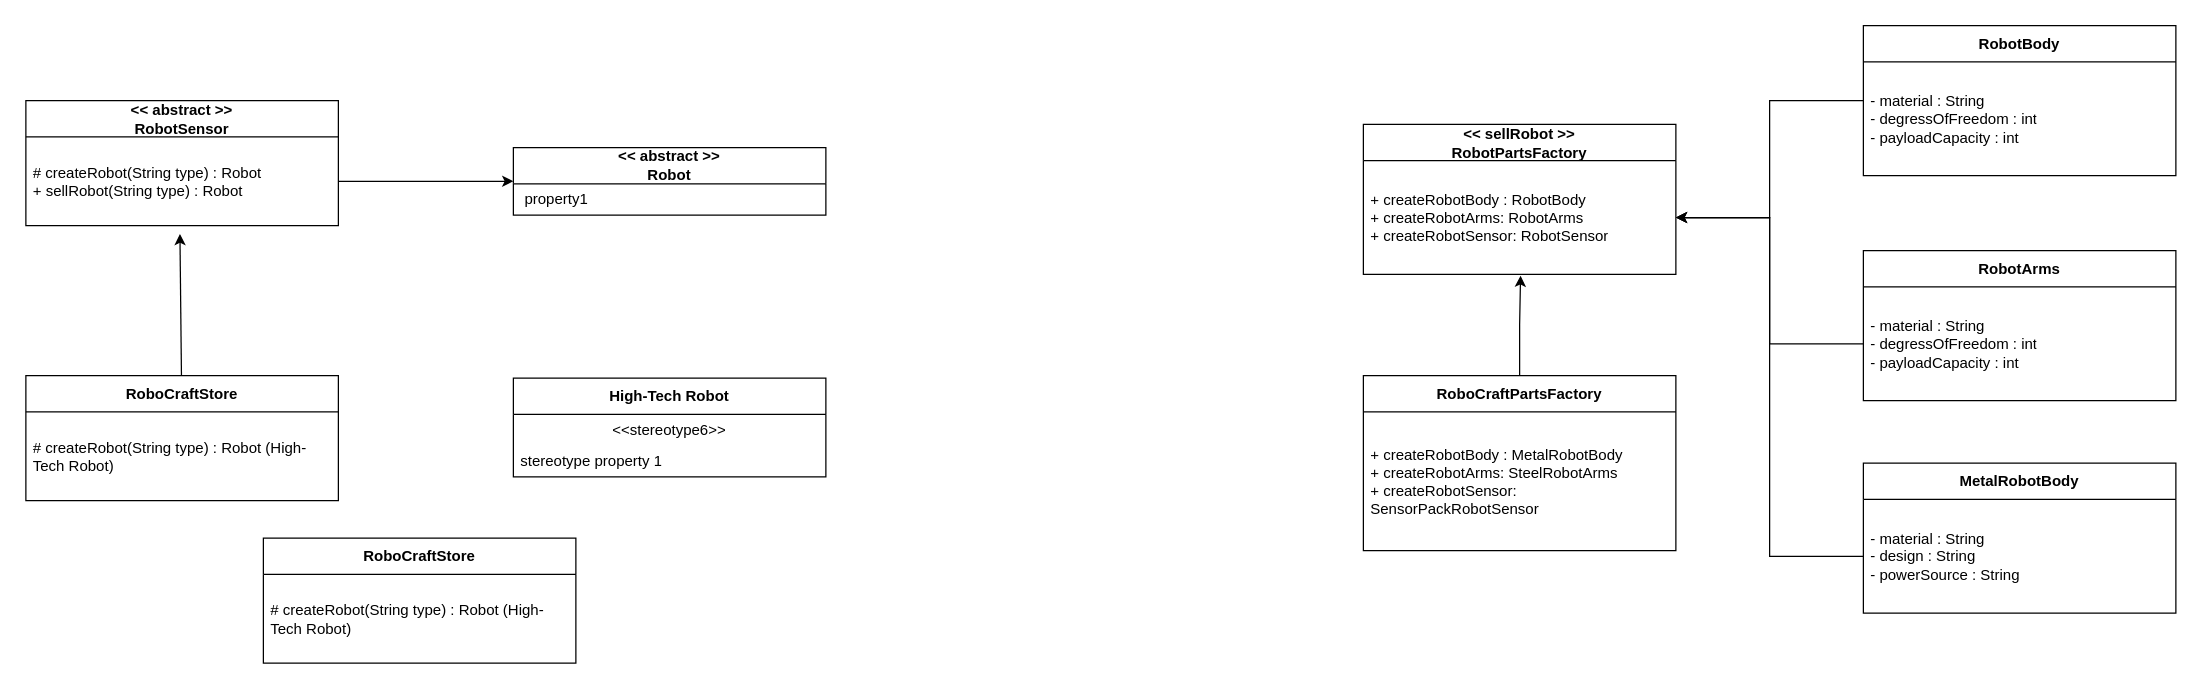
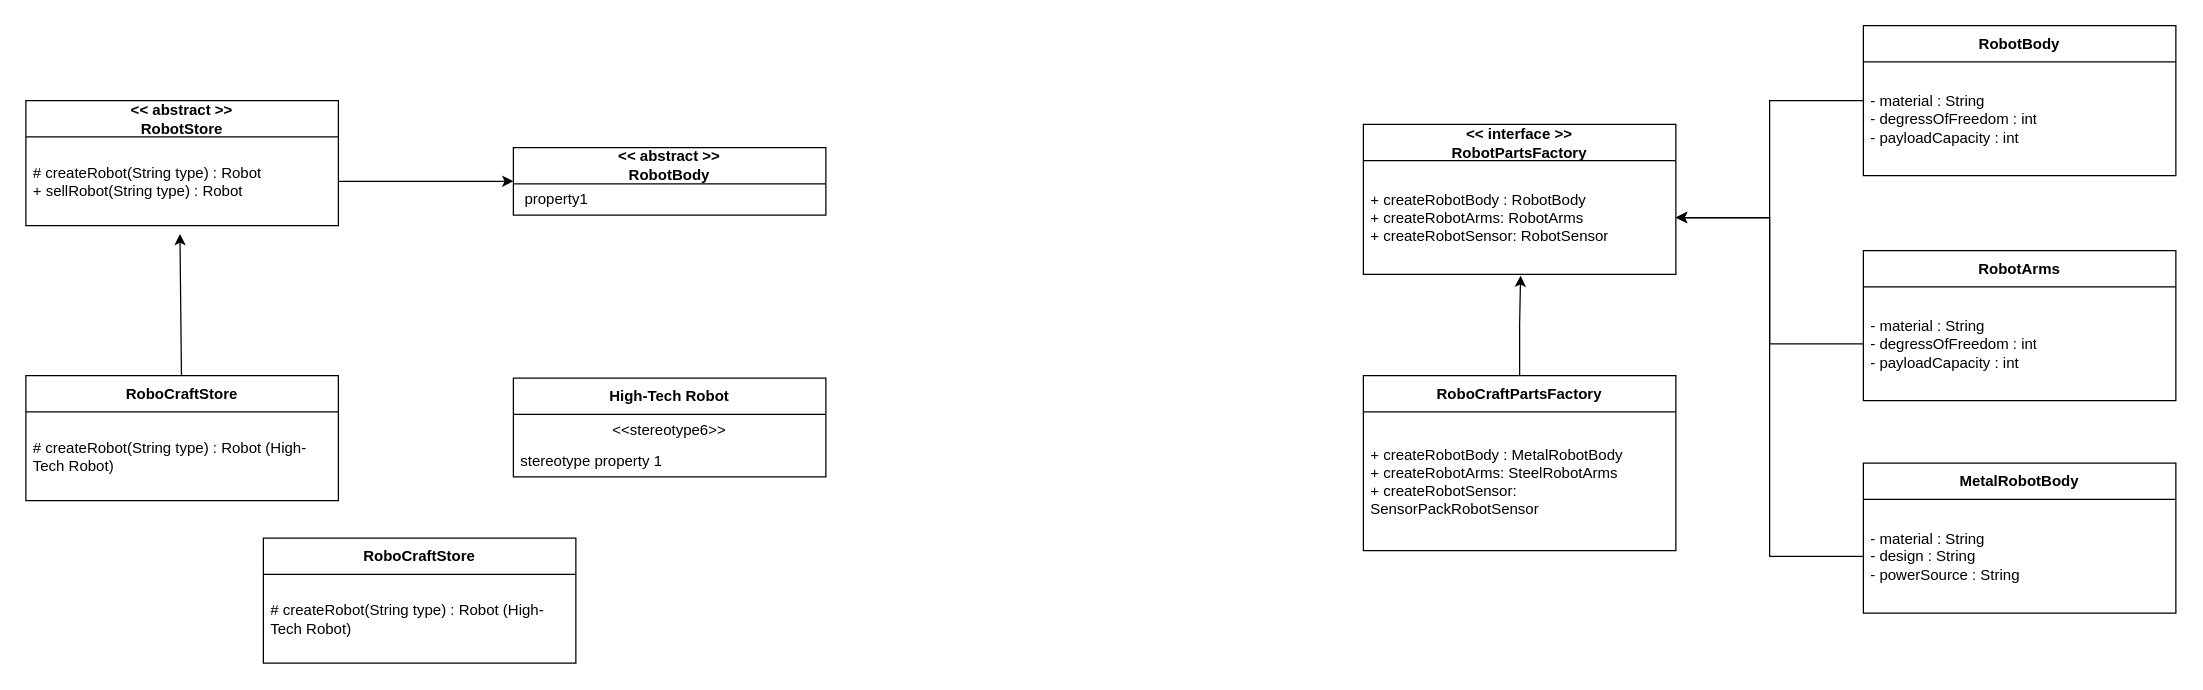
- <mxCell id="2" value="&amp;lt;&amp;lt; abstract &amp;gt;&amp;gt;&lt;br&gt;RobotSensor" style="swimlane;fontStyle=1;align=center;verticalAlign=middle;childLayout=stackLayout;horizontal=1;startSize=29;horizontalStack=0;resizeParent=1;resizeParentMax=0;resizeLast=0;collapsible=0;marginBottom=0;html=1;whiteSpace=wrap;" parent="1" vertex="1"><mxGeometry x="20" y="80" width="250" height="100" as="geometry" /></mxCell>
+ <mxCell id="2" value="&amp;lt;&amp;lt; abstract &amp;gt;&amp;gt;&lt;br&gt;RobotStore" style="swimlane;fontStyle=1;align=center;verticalAlign=middle;childLayout=stackLayout;horizontal=1;startSize=29;horizontalStack=0;resizeParent=1;resizeParentMax=0;resizeLast=0;collapsible=0;marginBottom=0;html=1;whiteSpace=wrap;" parent="1" vertex="1"><mxGeometry x="20" y="80" width="250" height="100" as="geometry" /></mxCell>
- <mxCell id="12" value="&amp;lt;&amp;lt; sellRobot &amp;gt;&amp;gt;&lt;br&gt;RobotPartsFactory" style="swimlane;fontStyle=1;align=center;verticalAlign=middle;childLayout=stackLayout;horizontal=1;startSize=29;horizontalStack=0;resizeParent=1;resizeParentMax=0;resizeLast=0;collapsible=0;marginBottom=0;html=1;whiteSpace=wrap;" parent="1" vertex="1"><mxGeometry x="1090" y="99" width="250" height="120" as="geometry" /></mxCell>
+ <mxCell id="12" value="&amp;lt;&amp;lt; interface &amp;gt;&amp;gt;&lt;br&gt;RobotPartsFactory" style="swimlane;fontStyle=1;align=center;verticalAlign=middle;childLayout=stackLayout;horizontal=1;startSize=29;horizontalStack=0;resizeParent=1;resizeParentMax=0;resizeLast=0;collapsible=0;marginBottom=0;html=1;whiteSpace=wrap;" parent="1" vertex="1"><mxGeometry x="1090" y="99" width="250" height="120" as="geometry" /></mxCell>
- <mxCell id="6" value="&amp;lt;&amp;lt; abstract &amp;gt;&amp;gt;&lt;br&gt;Robot" style="swimlane;fontStyle=1;align=center;verticalAlign=middle;childLayout=stackLayout;horizontal=1;startSize=29;horizontalStack=0;resizeParent=1;resizeParentMax=0;resizeLast=0;collapsible=0;marginBottom=0;html=1;whiteSpace=wrap;" parent="1" vertex="1"><mxGeometry x="410" y="117.5" width="250" height="54" as="geometry" /></mxCell>
+ <mxCell id="6" value="&amp;lt;&amp;lt; abstract &amp;gt;&amp;gt;&lt;br&gt;RobotBody" style="swimlane;fontStyle=1;align=center;verticalAlign=middle;childLayout=stackLayout;horizontal=1;startSize=29;horizontalStack=0;resizeParent=1;resizeParentMax=0;resizeLast=0;collapsible=0;marginBottom=0;html=1;whiteSpace=wrap;" parent="1" vertex="1"><mxGeometry x="410" y="117.5" width="250" height="54" as="geometry" /></mxCell>
